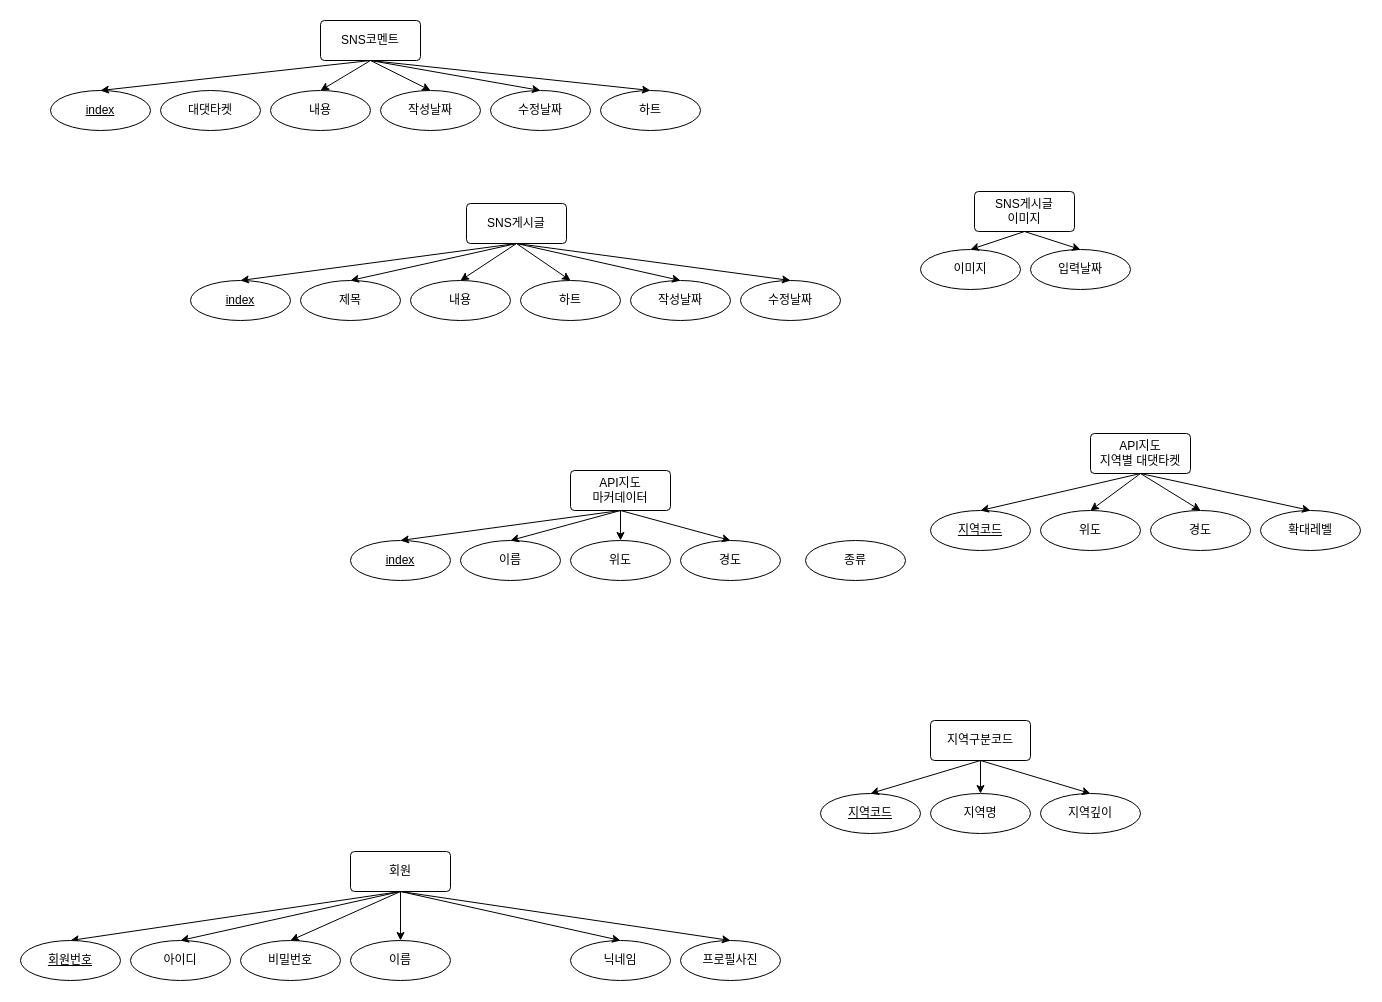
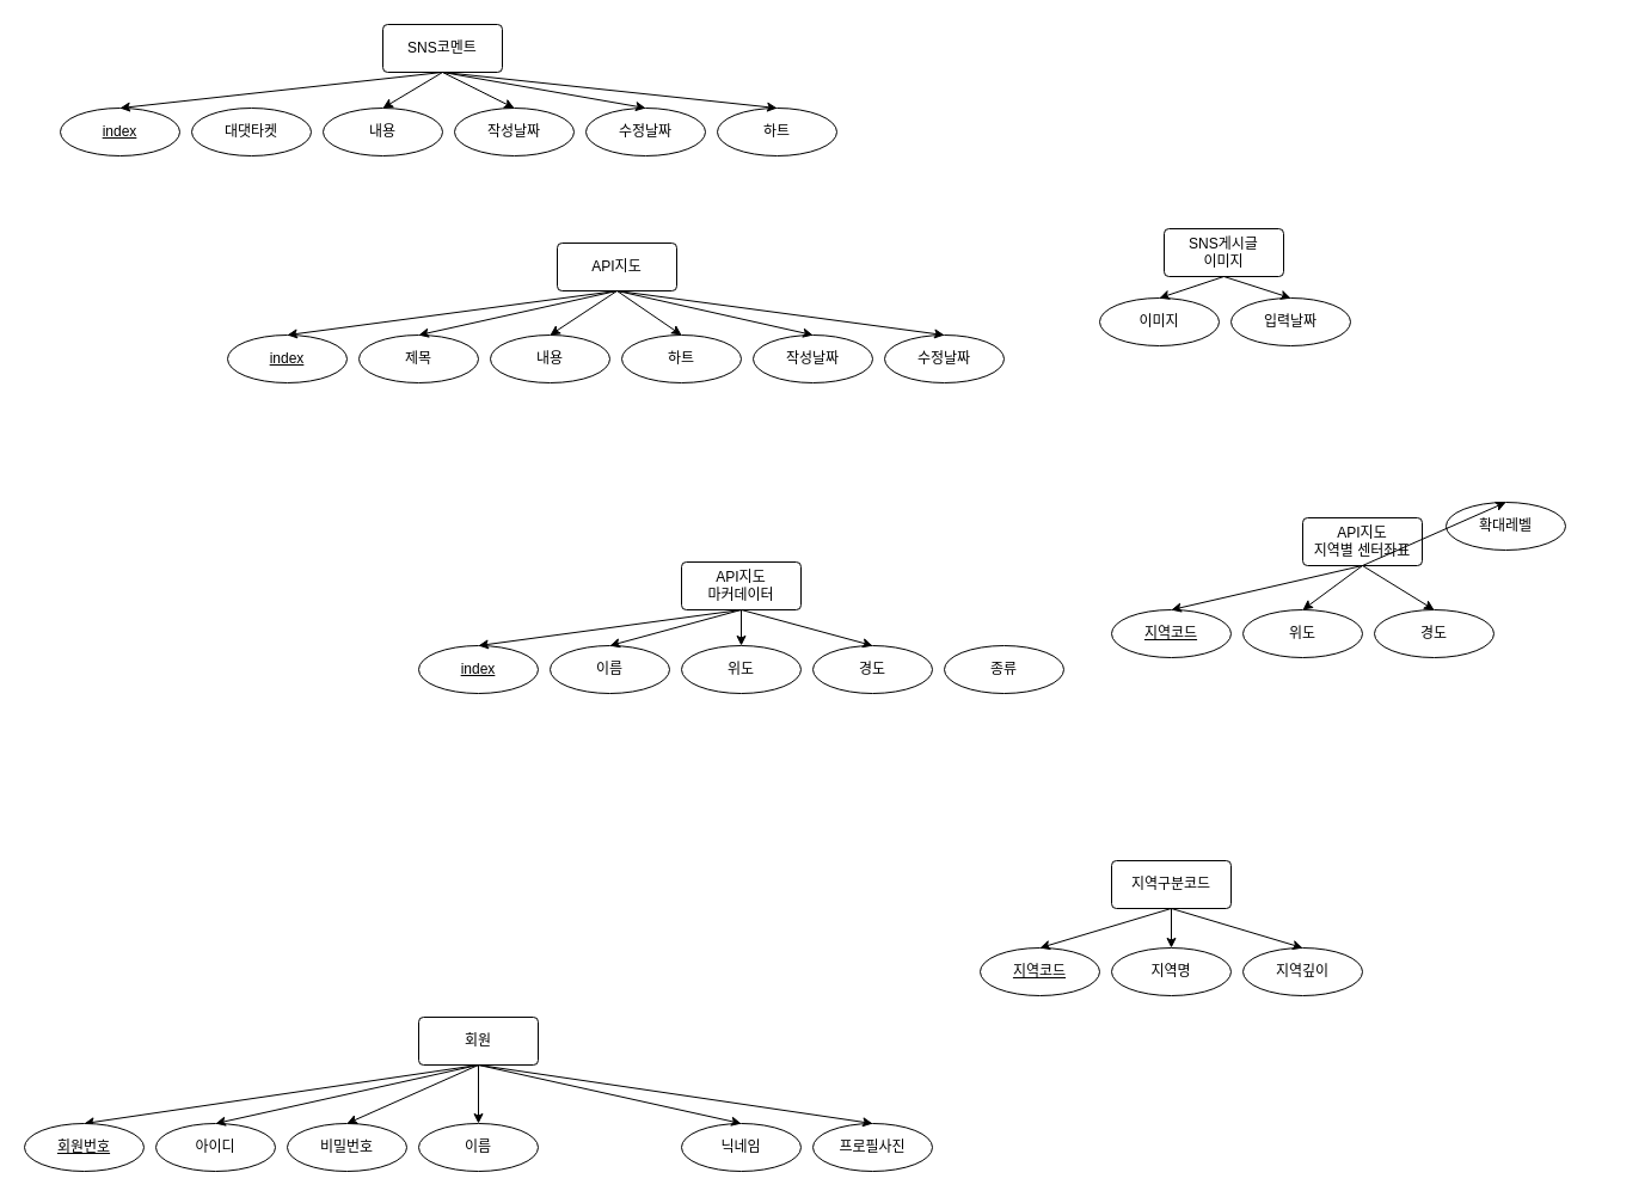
- <mxCell id="4" value="SNS게시글" style="rounded=1;arcSize=10;whiteSpace=wrap;html=1;align=center;" vertex="1" parent="1"><mxGeometry x="466" y="203" width="100" height="40" as="geometry" /></mxCell>
+ <mxCell id="4" value="API지도" style="rounded=1;arcSize=10;whiteSpace=wrap;html=1;align=center;" vertex="1" parent="1"><mxGeometry x="466" y="203" width="100" height="40" as="geometry" /></mxCell>
- <mxCell id="18" value="API지도&lt;br&gt;지역별 대댓타켓" style="rounded=1;arcSize=10;whiteSpace=wrap;html=1;align=center;" vertex="1" parent="1"><mxGeometry x="1090" y="433" width="100" height="40" as="geometry" /></mxCell>
+ <mxCell id="18" value="API지도&lt;br&gt;지역별 센터좌표" style="rounded=1;arcSize=10;whiteSpace=wrap;html=1;align=center;" vertex="1" parent="1"><mxGeometry x="1090" y="433" width="100" height="40" as="geometry" /></mxCell>
- <mxCell id="29" value="확대레벨" style="ellipse;whiteSpace=wrap;html=1;align=center;" vertex="1" parent="1"><mxGeometry x="1260" y="510" width="100" height="40" as="geometry" /></mxCell>
+ <mxCell id="29" value="확대레벨" style="ellipse;whiteSpace=wrap;html=1;align=center;" vertex="1" parent="1"><mxGeometry x="1210" y="420" width="100" height="40" as="geometry" /></mxCell>
- <mxCell id="37" value="종류" style="ellipse;whiteSpace=wrap;html=1;align=center;" vertex="1" parent="1"><mxGeometry x="805" y="540" width="100" height="40" as="geometry" /></mxCell>
+ <mxCell id="37" value="종류" style="ellipse;whiteSpace=wrap;html=1;align=center;" vertex="1" parent="1"><mxGeometry x="790" y="540" width="100" height="40" as="geometry" /></mxCell>
